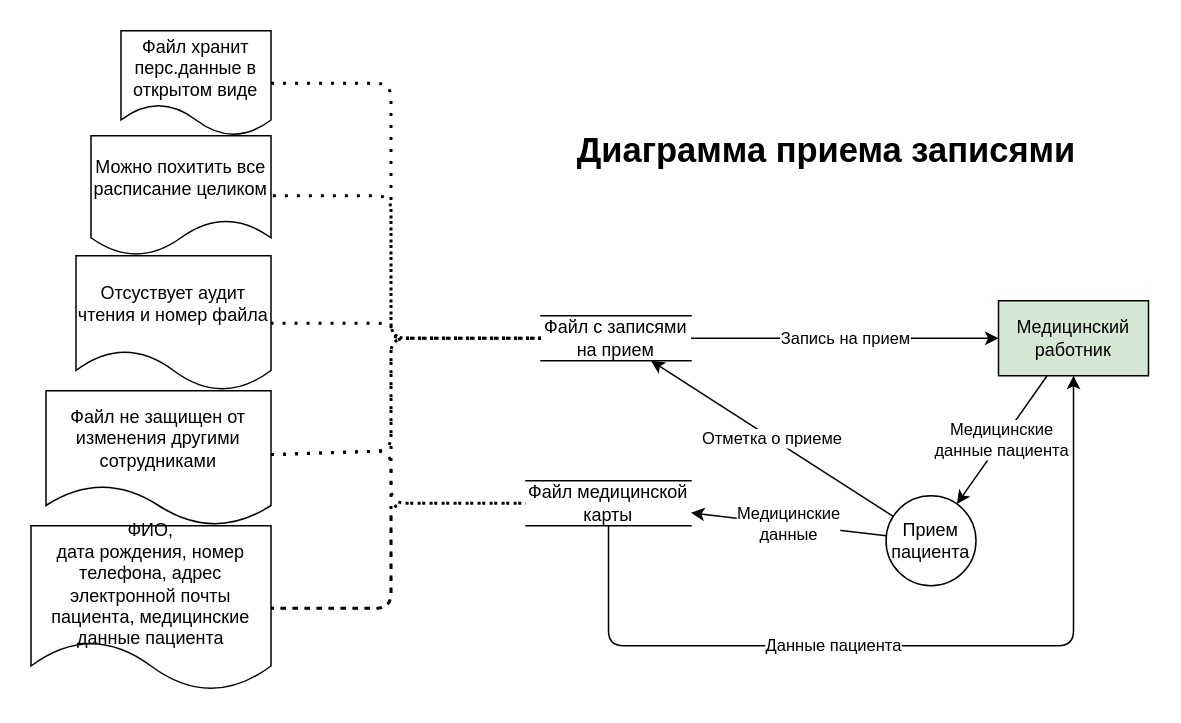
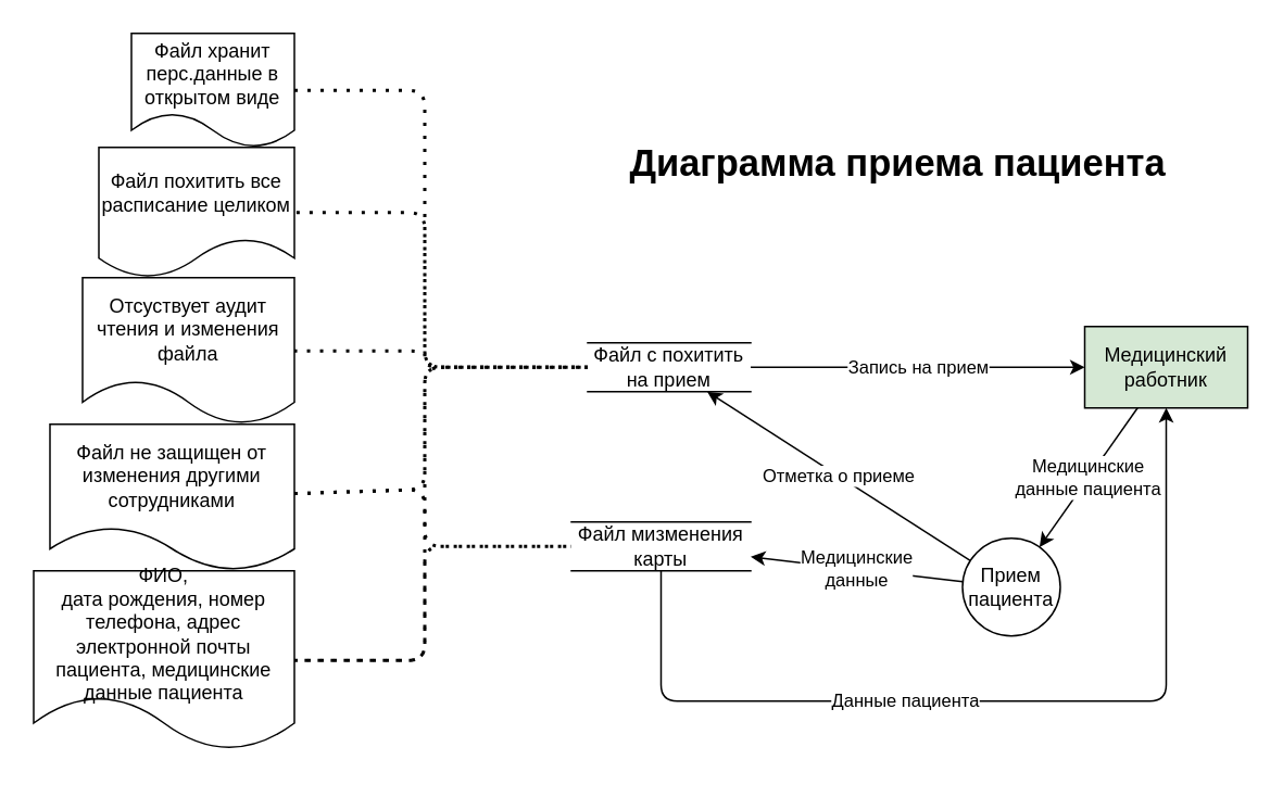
- <mxCell id="3" value="Диаграмма приема записями" style="text;html=1;align=center;verticalAlign=middle;resizable=0;points=[];autosize=1;strokeColor=none;fillColor=none;fontStyle=1;fontSize=23;" parent="1" vertex="1"><mxGeometry x="380" y="80" width="340" height="40" as="geometry" /></mxCell>
+ <mxCell id="3" value="Диаграмма приема пациента" style="text;html=1;align=center;verticalAlign=middle;resizable=0;points=[];autosize=1;strokeColor=none;fillColor=none;fontStyle=1;fontSize=23;" parent="1" vertex="1"><mxGeometry x="380" y="80" width="340" height="40" as="geometry" /></mxCell>
- <mxCell id="11" value="Можно похитить все расписание целиком" style="shape=document;whiteSpace=wrap;html=1;boundedLbl=1;" parent="1" vertex="1"><mxGeometry x="60" y="90" width="120" height="80" as="geometry" /></mxCell>
+ <mxCell id="11" value="Файл похитить все расписание целиком" style="shape=document;whiteSpace=wrap;html=1;boundedLbl=1;" parent="1" vertex="1"><mxGeometry x="60" y="90" width="120" height="80" as="geometry" /></mxCell>
- <mxCell id="13" value="Отсуствует аудит чтения и номер файла" style="shape=document;whiteSpace=wrap;html=1;boundedLbl=1;dashed=0;flipH=1;" parent="1" vertex="1"><mxGeometry x="50" y="170" width="130" height="90" as="geometry" /></mxCell>
+ <mxCell id="13" value="Отсуствует аудит чтения и изменения файла" style="shape=document;whiteSpace=wrap;html=1;boundedLbl=1;dashed=0;flipH=1;" parent="1" vertex="1"><mxGeometry x="50" y="170" width="130" height="90" as="geometry" /></mxCell>
- <mxCell id="6" value="Файл с записями на прием" style="html=1;dashed=0;whiteSpace=wrap;shape=partialRectangle;right=0;left=0;" parent="1" vertex="1"><mxGeometry x="360" y="210" width="100" height="30" as="geometry" /></mxCell>
+ <mxCell id="6" value="Файл с похитить на прием" style="html=1;dashed=0;whiteSpace=wrap;shape=partialRectangle;right=0;left=0;" parent="1" vertex="1"><mxGeometry x="360" y="210" width="100" height="30" as="geometry" /></mxCell>
- <mxCell id="19" value="&lt;span style=&quot;color: rgb(0, 0, 0);&quot;&gt;Файл м&lt;/span&gt;едицинской карты" style="html=1;dashed=0;whiteSpace=wrap;shape=partialRectangle;right=0;left=0;" parent="1" vertex="1"><mxGeometry x="350" y="320" width="110" height="30" as="geometry" /></mxCell>
+ <mxCell id="19" value="&lt;span style=&quot;color: rgb(0, 0, 0);&quot;&gt;Файл м&lt;/span&gt;изменения карты" style="html=1;dashed=0;whiteSpace=wrap;shape=partialRectangle;right=0;left=0;" parent="1" vertex="1"><mxGeometry x="350" y="320" width="110" height="30" as="geometry" /></mxCell>
